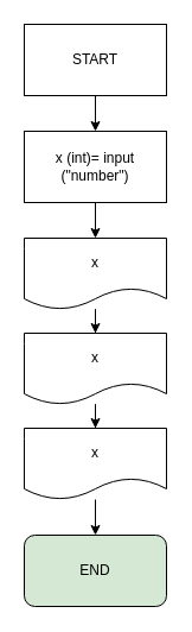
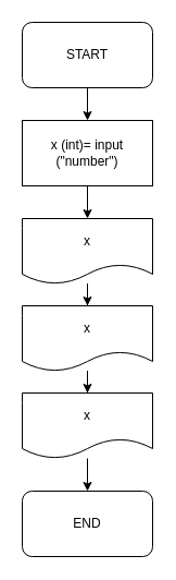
- <mxCell id="3" value="START" style="whiteSpace=wrap;html=1;rounded=0;" vertex="1" parent="1"><mxGeometry x="20" y="20" width="120" height="60" as="geometry" /></mxCell>
+ <mxCell id="3" value="START" style="rounded=1;whiteSpace=wrap;html=1;" vertex="1" parent="1"><mxGeometry x="20" y="20" width="120" height="60" as="geometry" /></mxCell>
- <mxCell id="4" value="END" style="rounded=1;whiteSpace=wrap;html=1;fillColor=#d5e8d4;" vertex="1" parent="1"><mxGeometry x="20" y="450" width="120" height="60" as="geometry" /></mxCell>
+ <mxCell id="4" value="END" style="rounded=1;whiteSpace=wrap;html=1;" vertex="1" parent="1"><mxGeometry x="20" y="450" width="120" height="60" as="geometry" /></mxCell>
